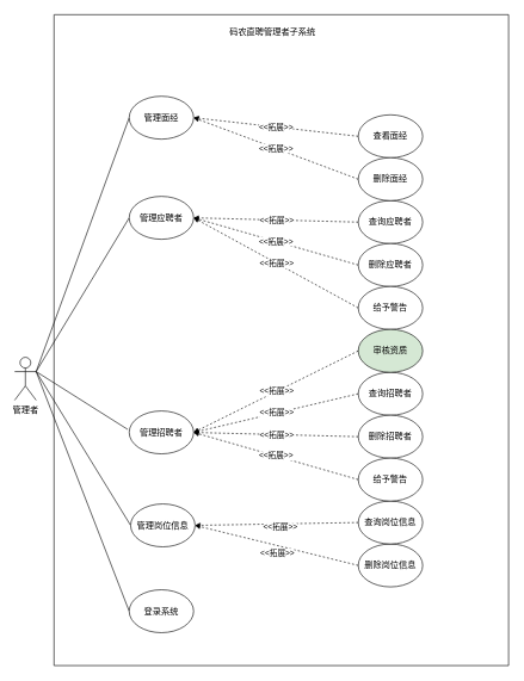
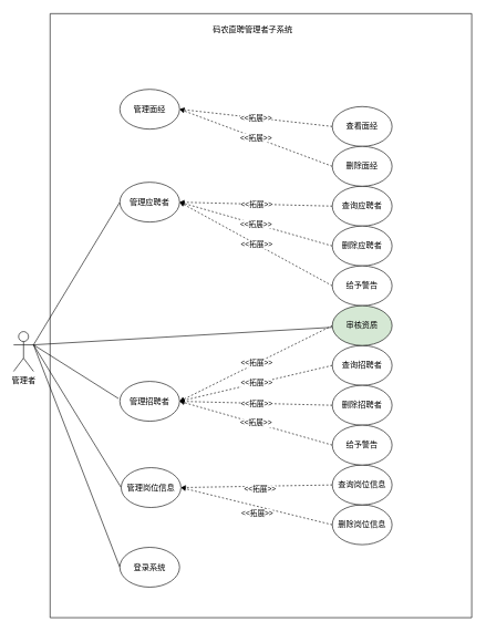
- <mxCell id="3" value="" style="endArrow=none;html=1;rounded=0;exitX=1;exitY=0.333;exitDx=0;exitDy=0;exitPerimeter=0;entryX=0;entryY=0.5;entryDx=0;entryDy=0;" parent="1" source="2" target="9" edge="1"><mxGeometry width="50" height="50" relative="1" as="geometry"><mxPoint x="300" y="839" as="sourcePoint" /><mxPoint x="350" y="789" as="targetPoint" /></mxGeometry></mxCell>
+ <mxCell id="3" value="" style="endArrow=none;html=1;rounded=0;exitX=1;exitY=0.333;exitDx=0;exitDy=0;exitPerimeter=0;" parent="1" source="2" target="24" edge="1"><mxGeometry width="50" height="50" relative="1" as="geometry"><mxPoint x="300" y="839" as="sourcePoint" /><mxPoint x="350" y="789" as="targetPoint" /></mxGeometry></mxCell>
